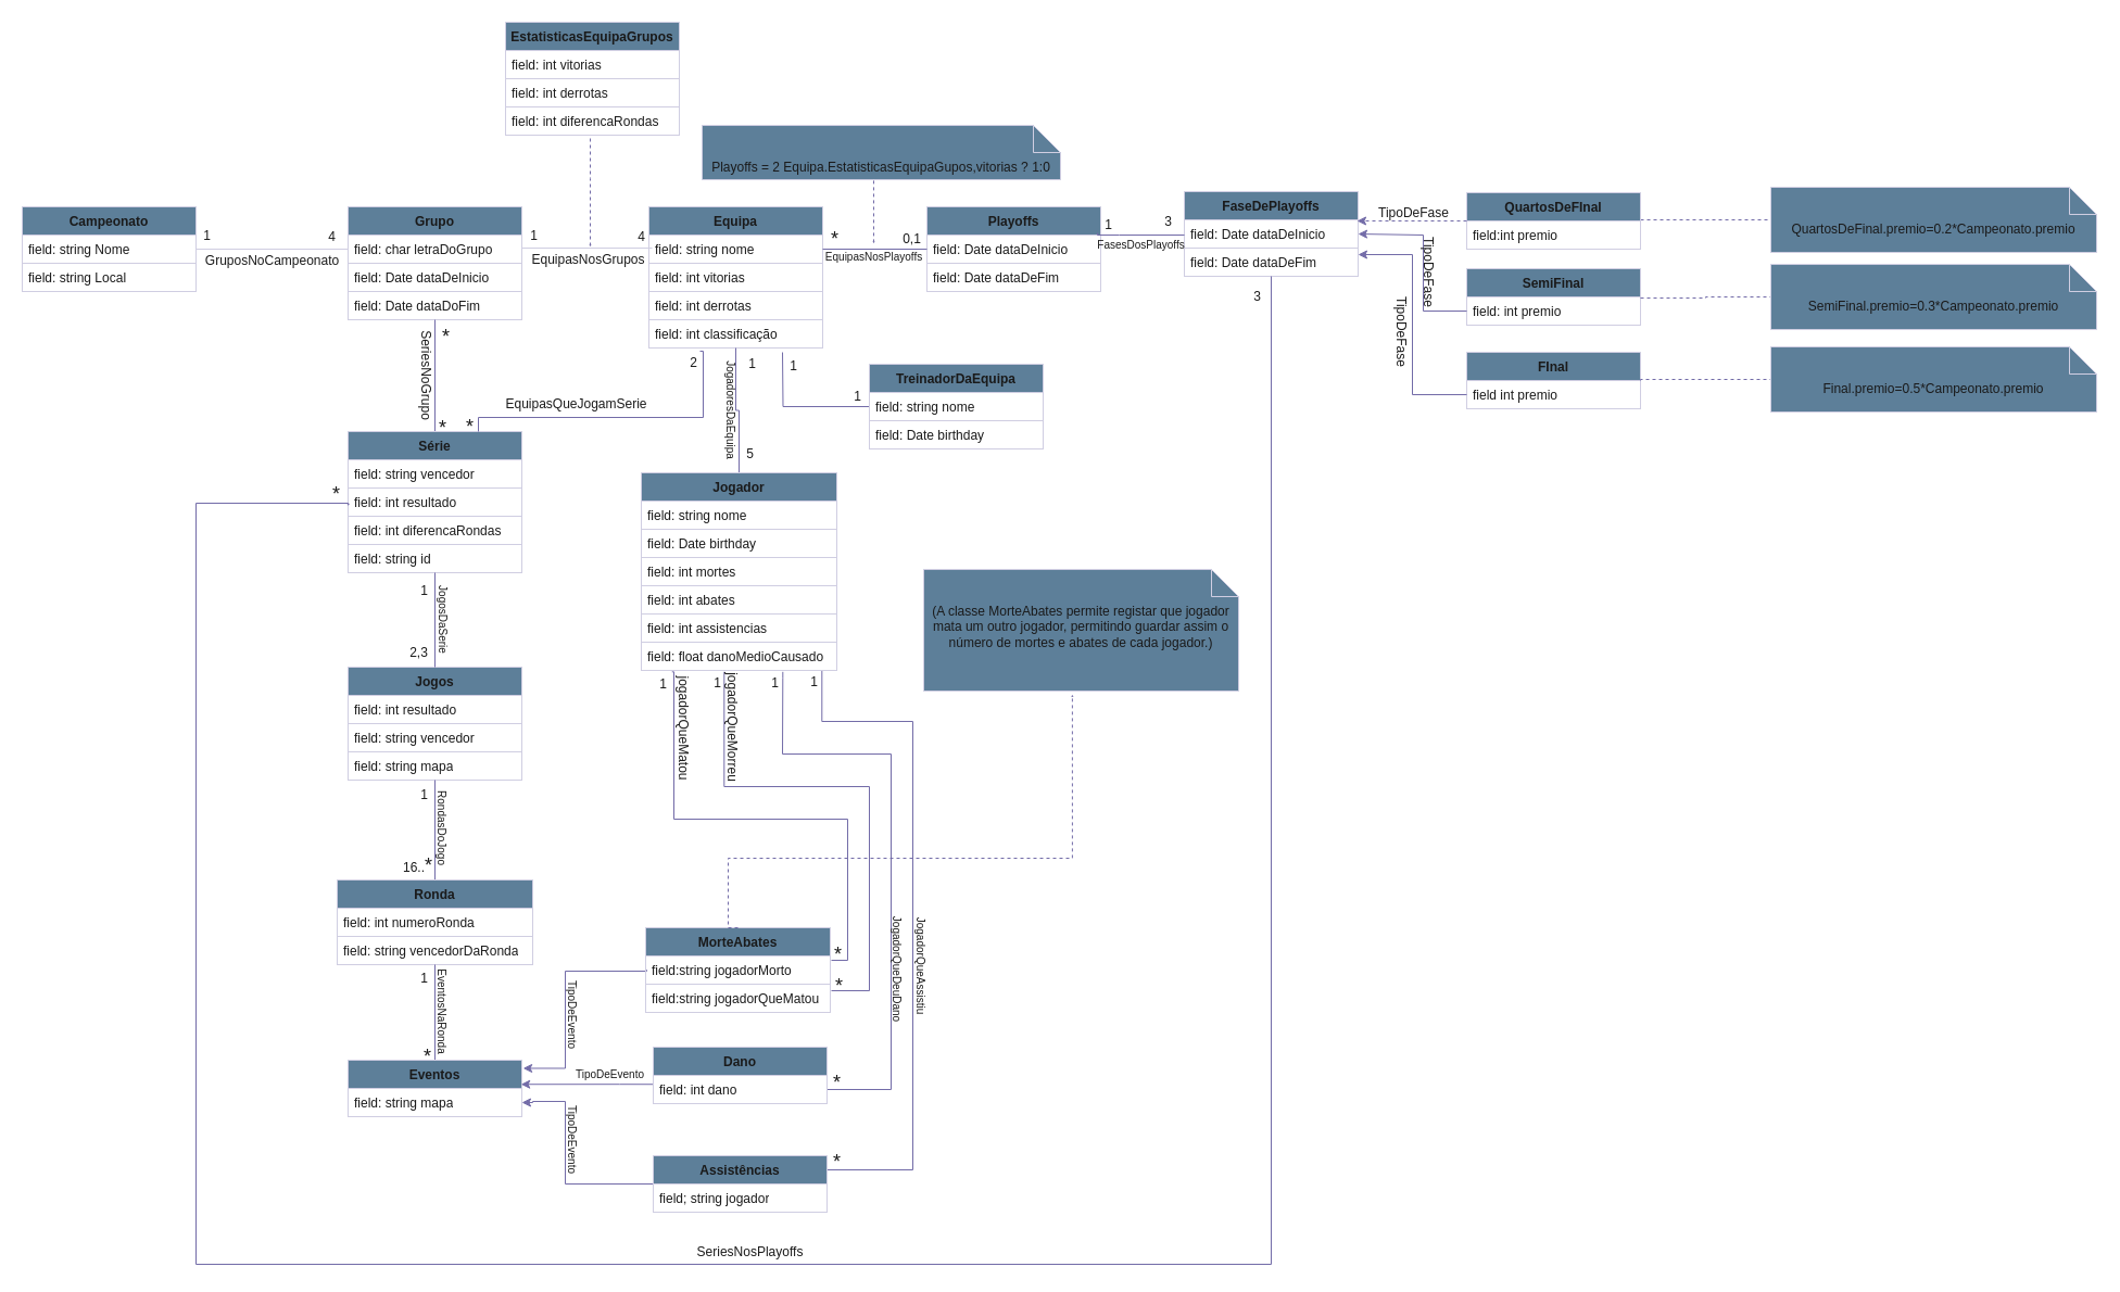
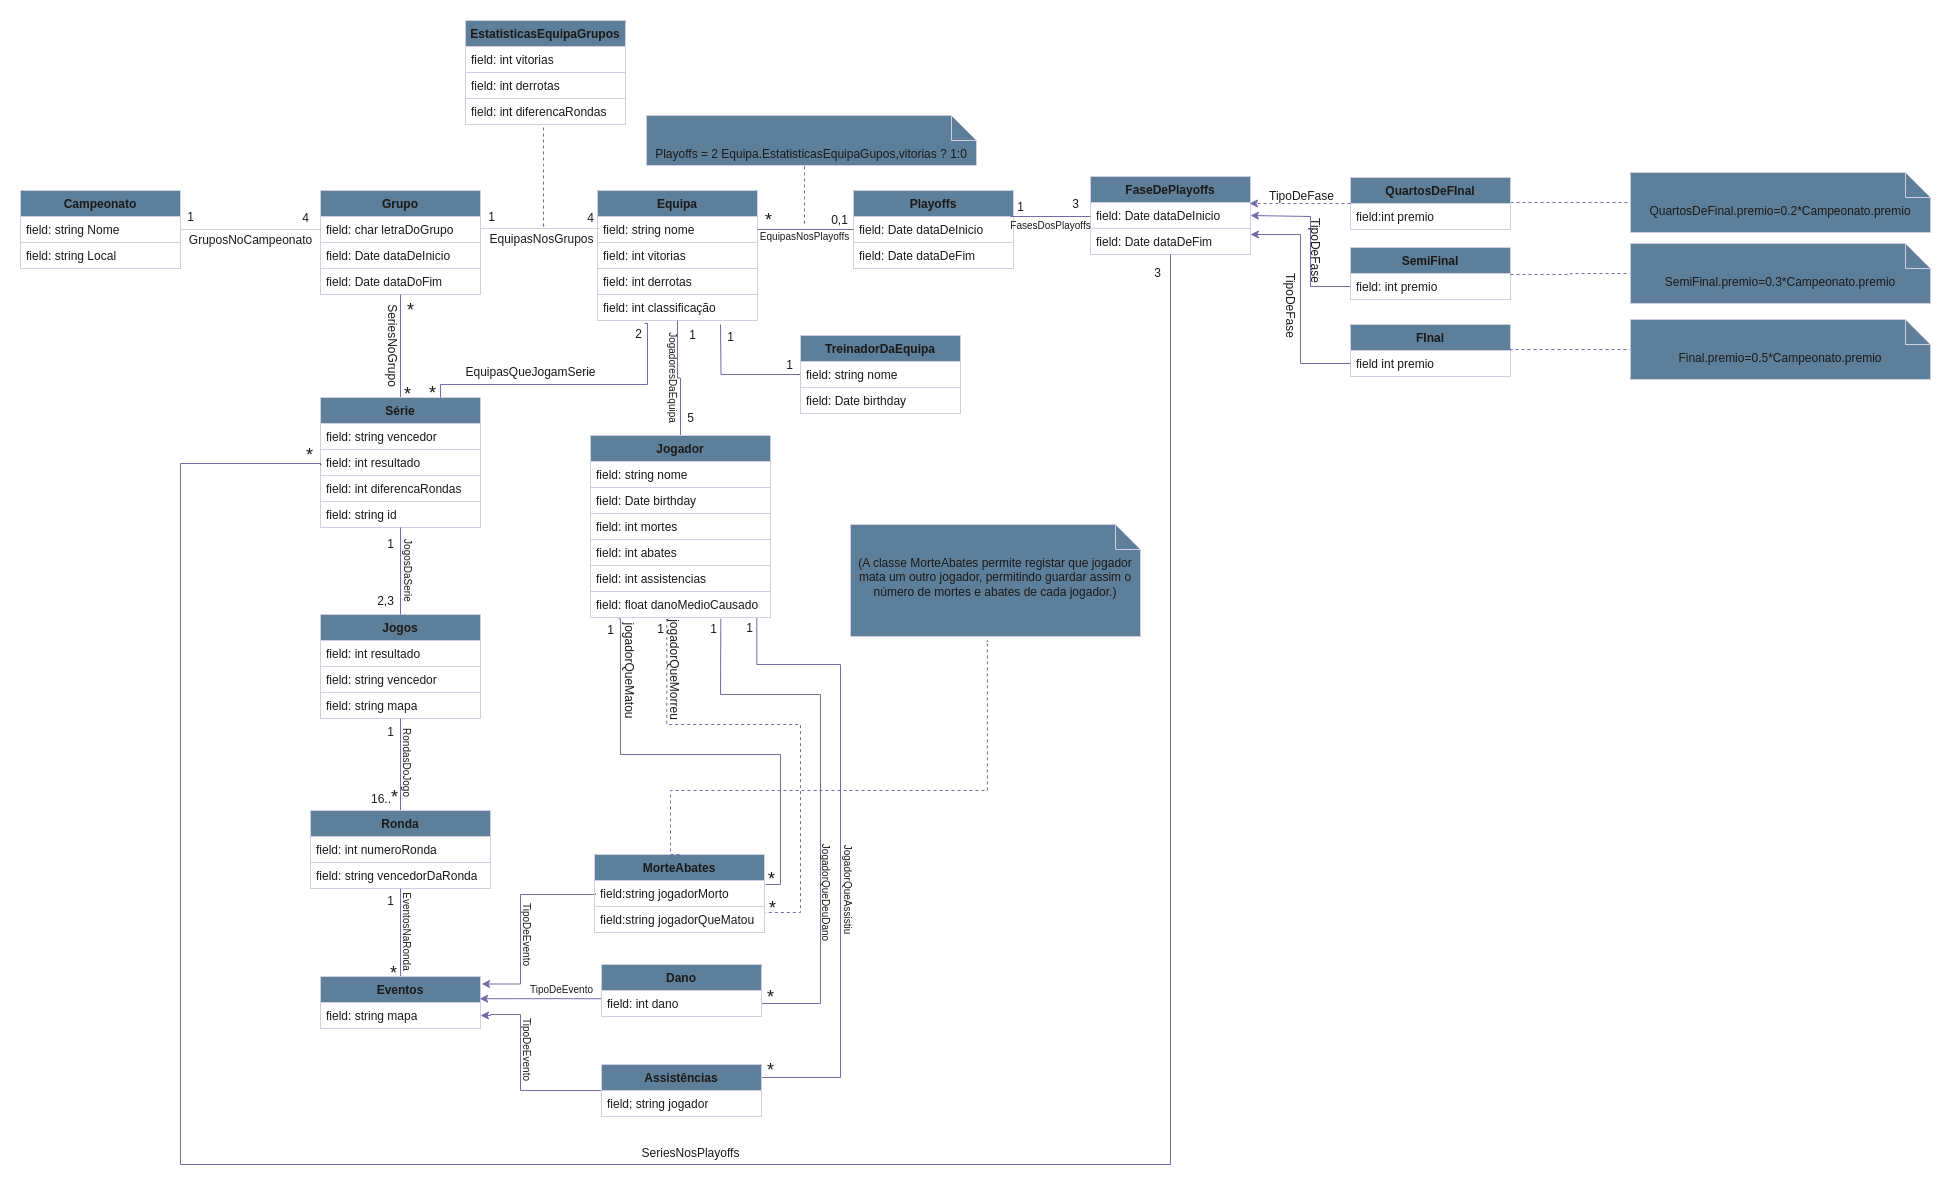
- <mxCell id="38" style="edgeStyle=orthogonalEdgeStyle;rounded=0;orthogonalLoop=1;jettySize=auto;html=1;exitX=0.424;exitY=1.051;exitDx=0;exitDy=0;entryX=1.006;entryY=0.231;entryDx=0;entryDy=0;exitPerimeter=0;entryPerimeter=0;endSize=0;endArrow=none;endFill=0;labelBackgroundColor=none;strokeColor=#736CA8;fontColor=default;" parent="1" source="47" target="67" edge="1"><mxGeometry relative="1" as="geometry"><Array as="points"><mxPoint x="666" y="724" /><mxPoint x="800" y="724" /><mxPoint x="800" y="912" /></Array></mxGeometry></mxCell>
+ <mxCell id="38" style="edgeStyle=orthogonalEdgeStyle;rounded=0;orthogonalLoop=1;jettySize=auto;html=1;exitX=0.424;exitY=1.051;exitDx=0;exitDy=0;entryX=1.006;entryY=0.231;entryDx=0;entryDy=0;exitPerimeter=0;entryPerimeter=0;endSize=0;endArrow=none;endFill=0;labelBackgroundColor=none;strokeColor=#736CA8;fontColor=default;dashed=1;" parent="1" source="47" target="67" edge="1"><mxGeometry relative="1" as="geometry"><Array as="points"><mxPoint x="666" y="724" /><mxPoint x="800" y="724" /><mxPoint x="800" y="912" /></Array></mxGeometry></mxCell>
